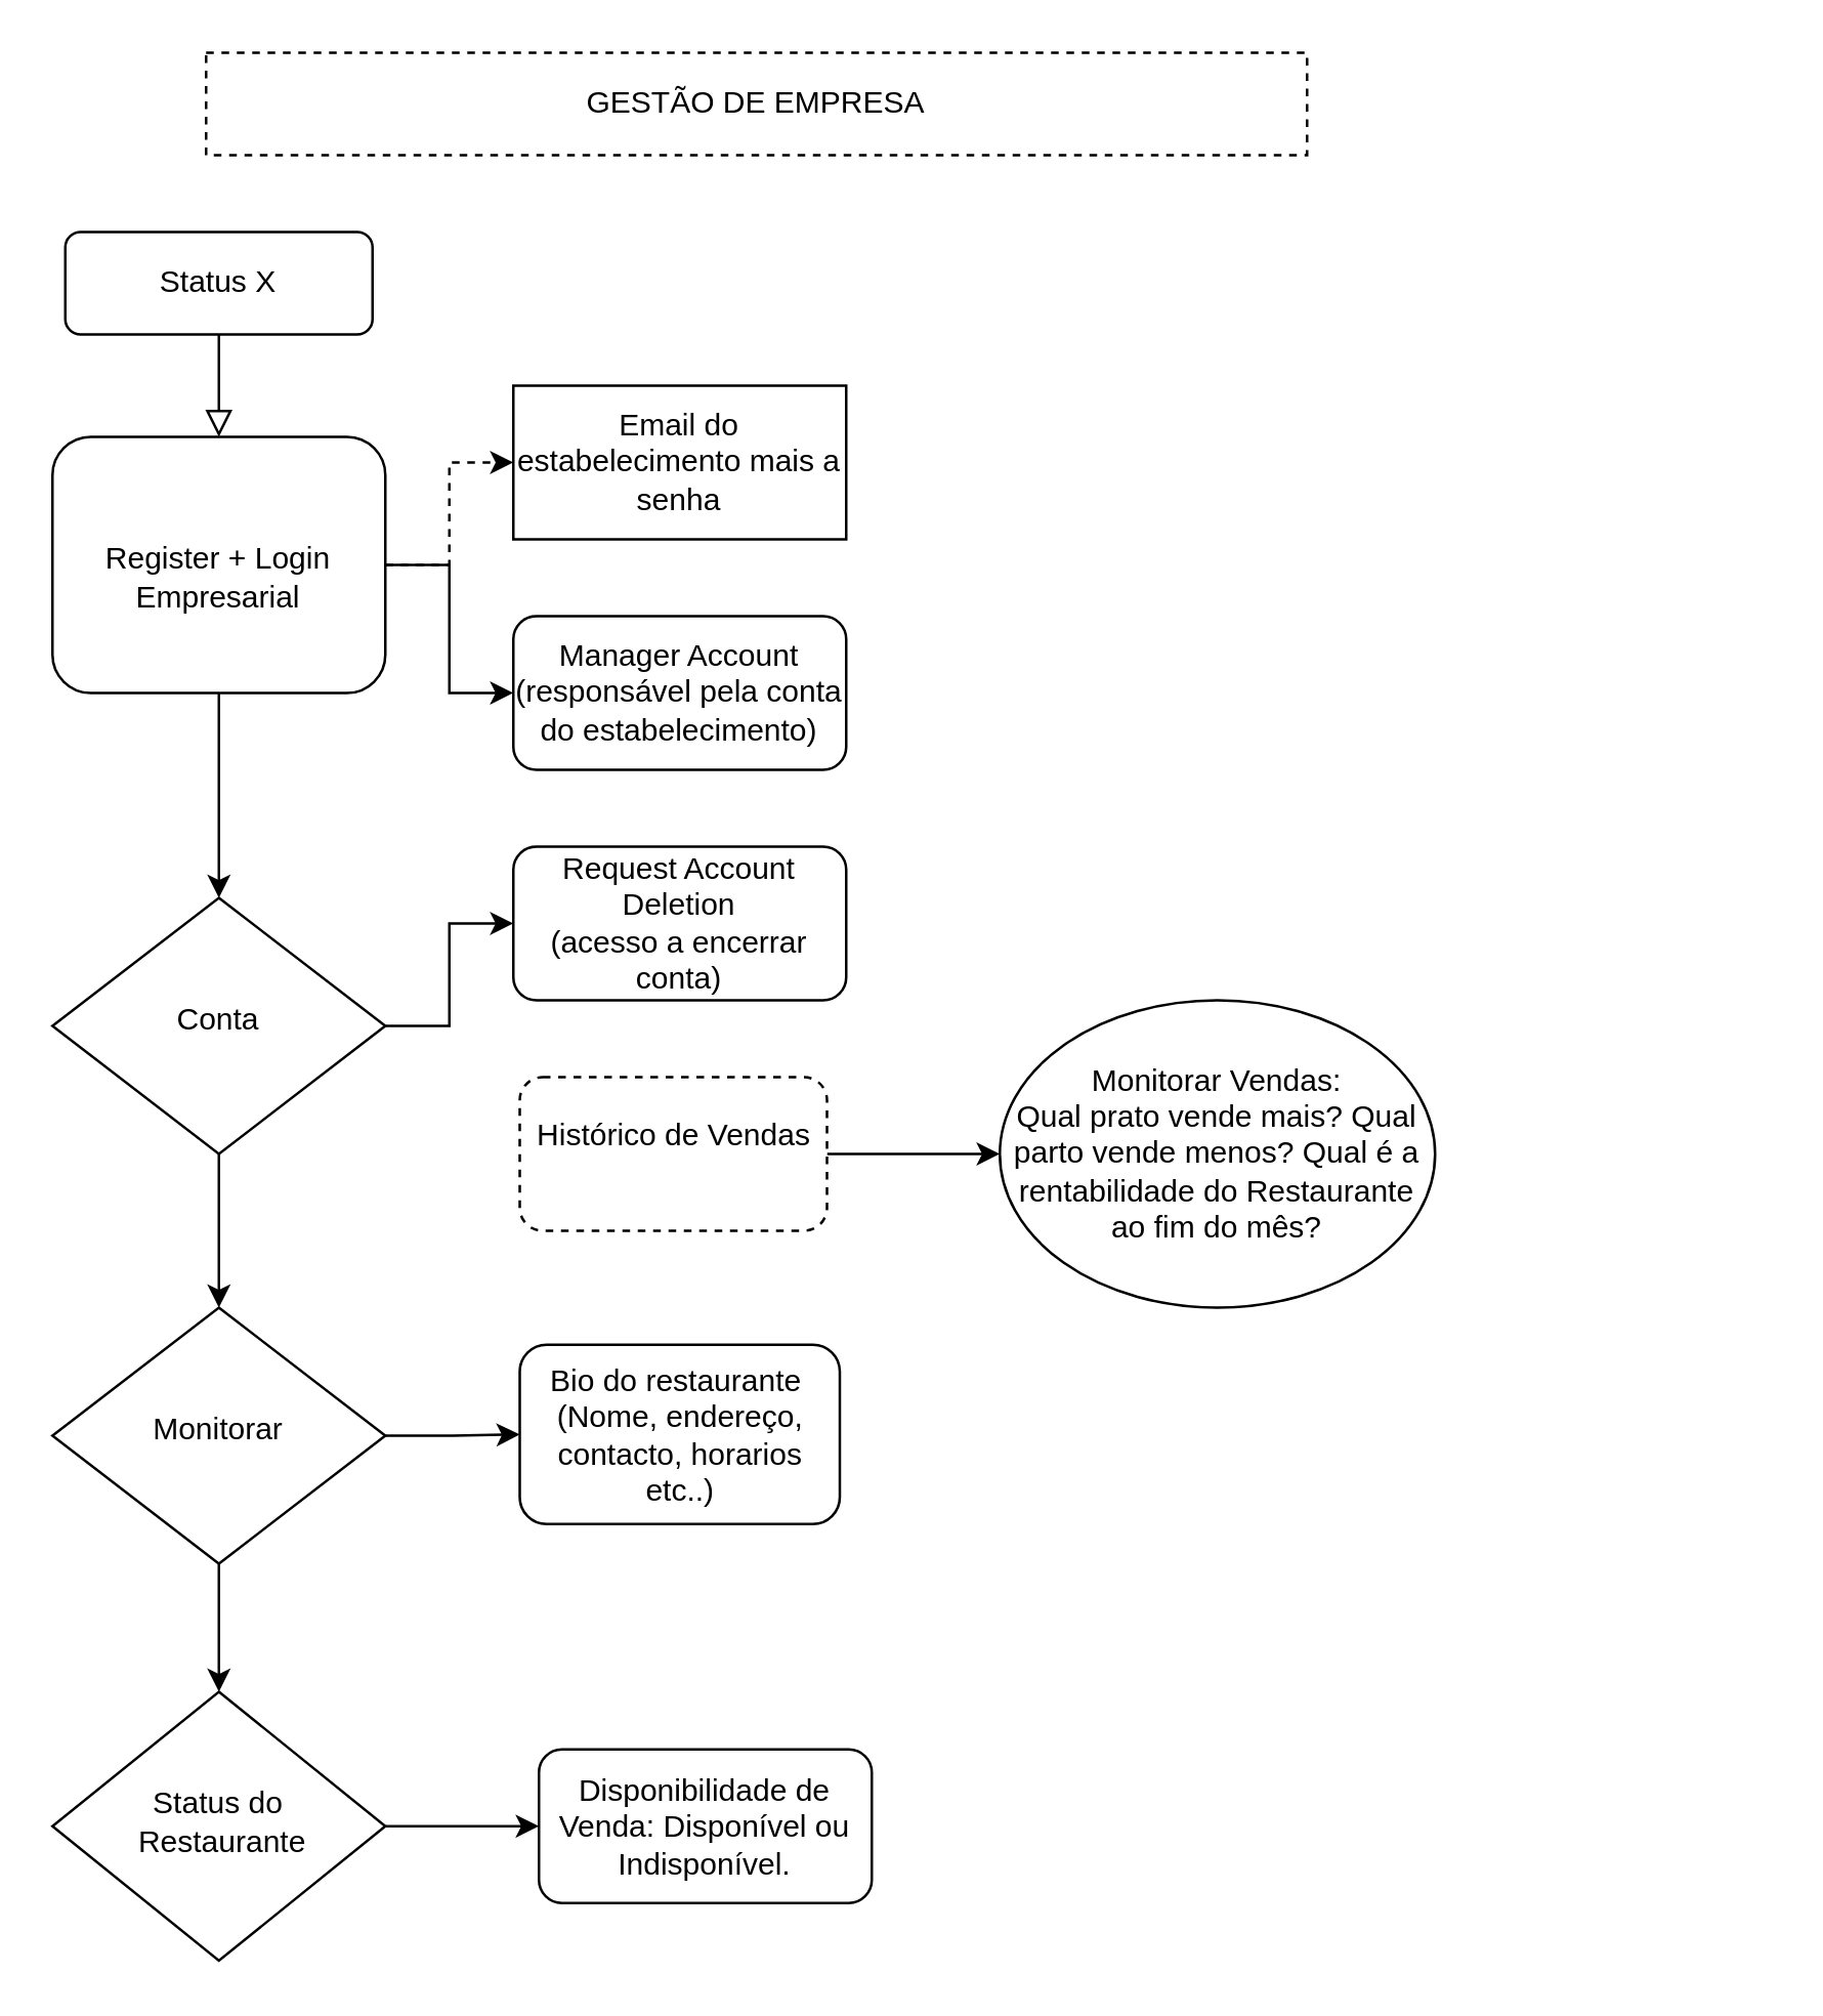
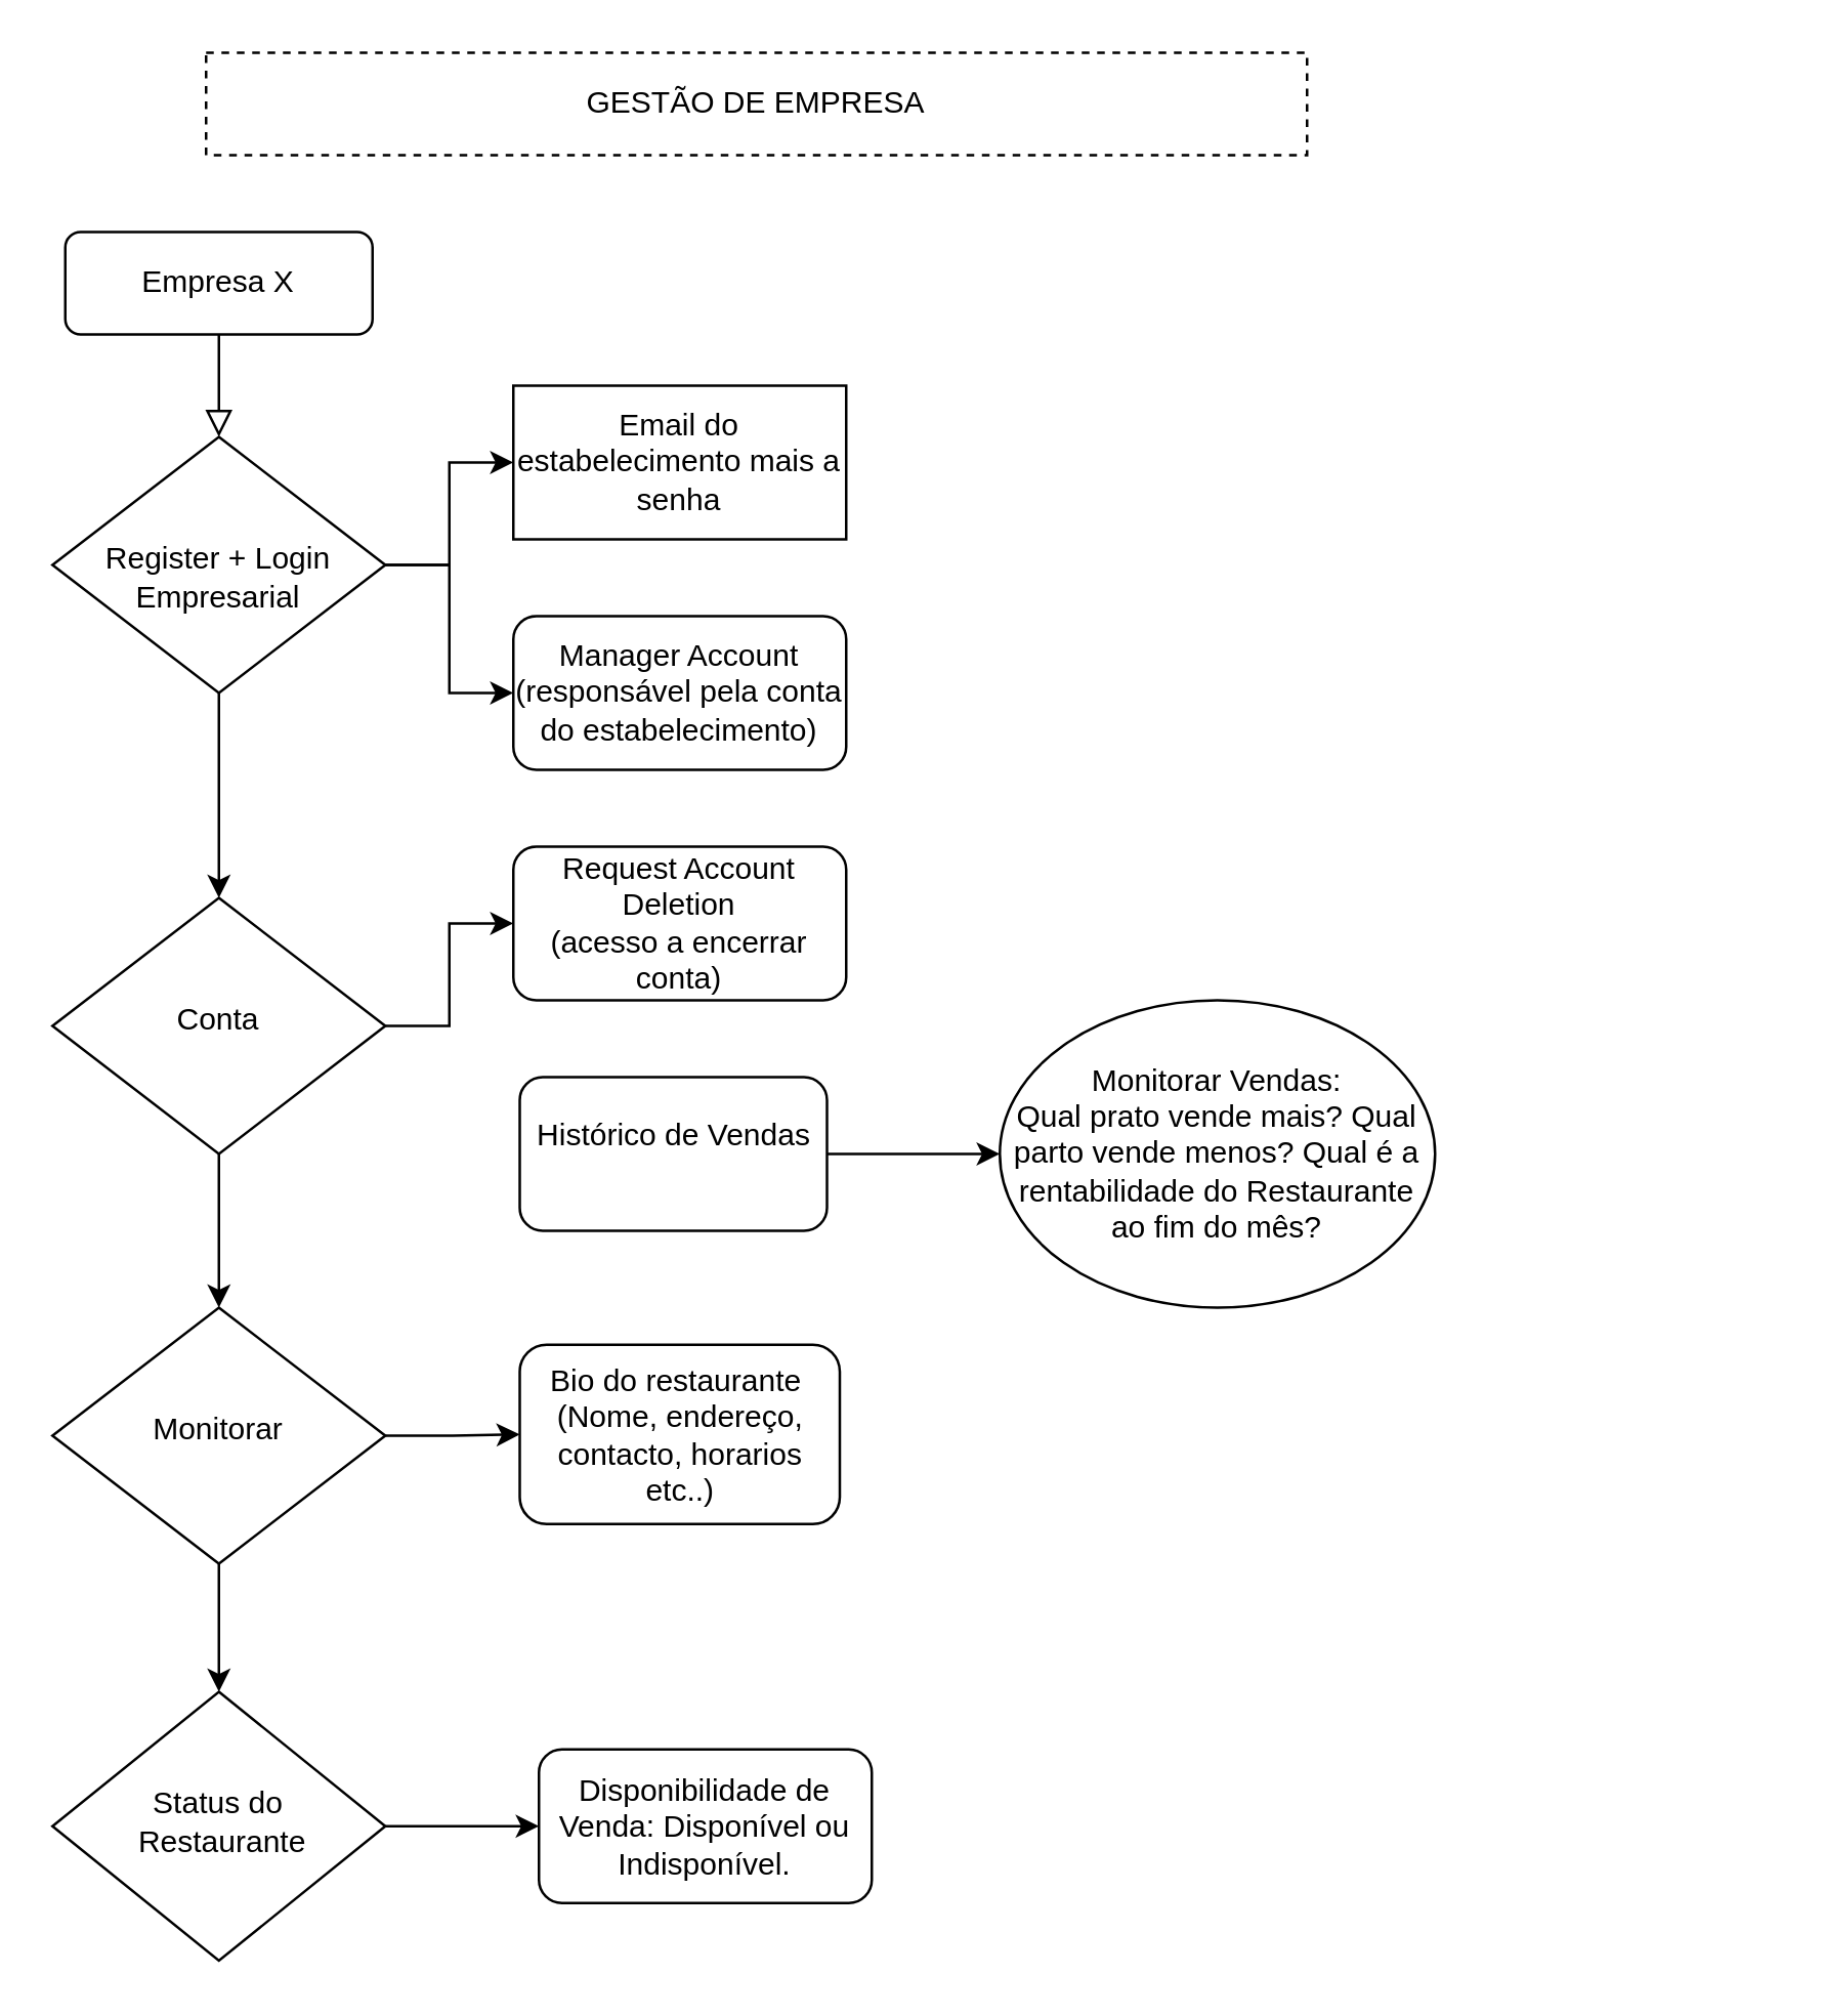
- <mxCell id="3" value="Status X" style="rounded=1;whiteSpace=wrap;html=1;fontSize=12;glass=0;strokeWidth=1;shadow=0;" vertex="1" parent="1"><mxGeometry x="25" y="90" width="120" height="40" as="geometry" /></mxCell>
+ <mxCell id="3" value="Empresa X" style="rounded=1;whiteSpace=wrap;html=1;fontSize=12;glass=0;strokeWidth=1;shadow=0;" vertex="1" parent="1"><mxGeometry x="25" y="90" width="120" height="40" as="geometry" /></mxCell>
- <mxCell id="5" style="edgeStyle=orthogonalEdgeStyle;rounded=0;orthogonalLoop=1;jettySize=auto;html=1;entryX=0;entryY=0.5;entryDx=0;entryDy=0;dashed=1;" edge="1" parent="1" source="7" target="12"><mxGeometry relative="1" as="geometry" /></mxCell>
+ <mxCell id="5" style="edgeStyle=orthogonalEdgeStyle;rounded=0;orthogonalLoop=1;jettySize=auto;html=1;entryX=0;entryY=0.5;entryDx=0;entryDy=0;" edge="1" parent="1" source="7" target="12"><mxGeometry relative="1" as="geometry" /></mxCell>
- <mxCell id="7" value="&lt;br&gt;Register + Login Empresarial" style="whiteSpace=wrap;html=1;shadow=0;fontFamily=Helvetica;fontSize=12;align=center;strokeWidth=1;spacing=6;spacingTop=-4;rounded=1;" vertex="1" parent="1"><mxGeometry x="20" y="170" width="130" height="100" as="geometry" /></mxCell>
+ <mxCell id="7" value="&lt;br&gt;Register + Login Empresarial" style="rhombus;whiteSpace=wrap;html=1;shadow=0;fontFamily=Helvetica;fontSize=12;align=center;strokeWidth=1;spacing=6;spacingTop=-4;" vertex="1" parent="1"><mxGeometry x="20" y="170" width="130" height="100" as="geometry" /></mxCell>
- <mxCell id="23" value="Histórico de Vendas&lt;br&gt;&amp;nbsp;" style="rounded=1;whiteSpace=wrap;html=1;fontSize=12;glass=0;strokeWidth=1;shadow=0;dashed=1;" vertex="1" parent="1"><mxGeometry x="202.5" y="420" width="120" height="60" as="geometry" /></mxCell>
+ <mxCell id="23" value="Histórico de Vendas&lt;br&gt;&amp;nbsp;" style="rounded=1;whiteSpace=wrap;html=1;fontSize=12;glass=0;strokeWidth=1;shadow=0;" vertex="1" parent="1"><mxGeometry x="202.5" y="420" width="120" height="60" as="geometry" /></mxCell>
